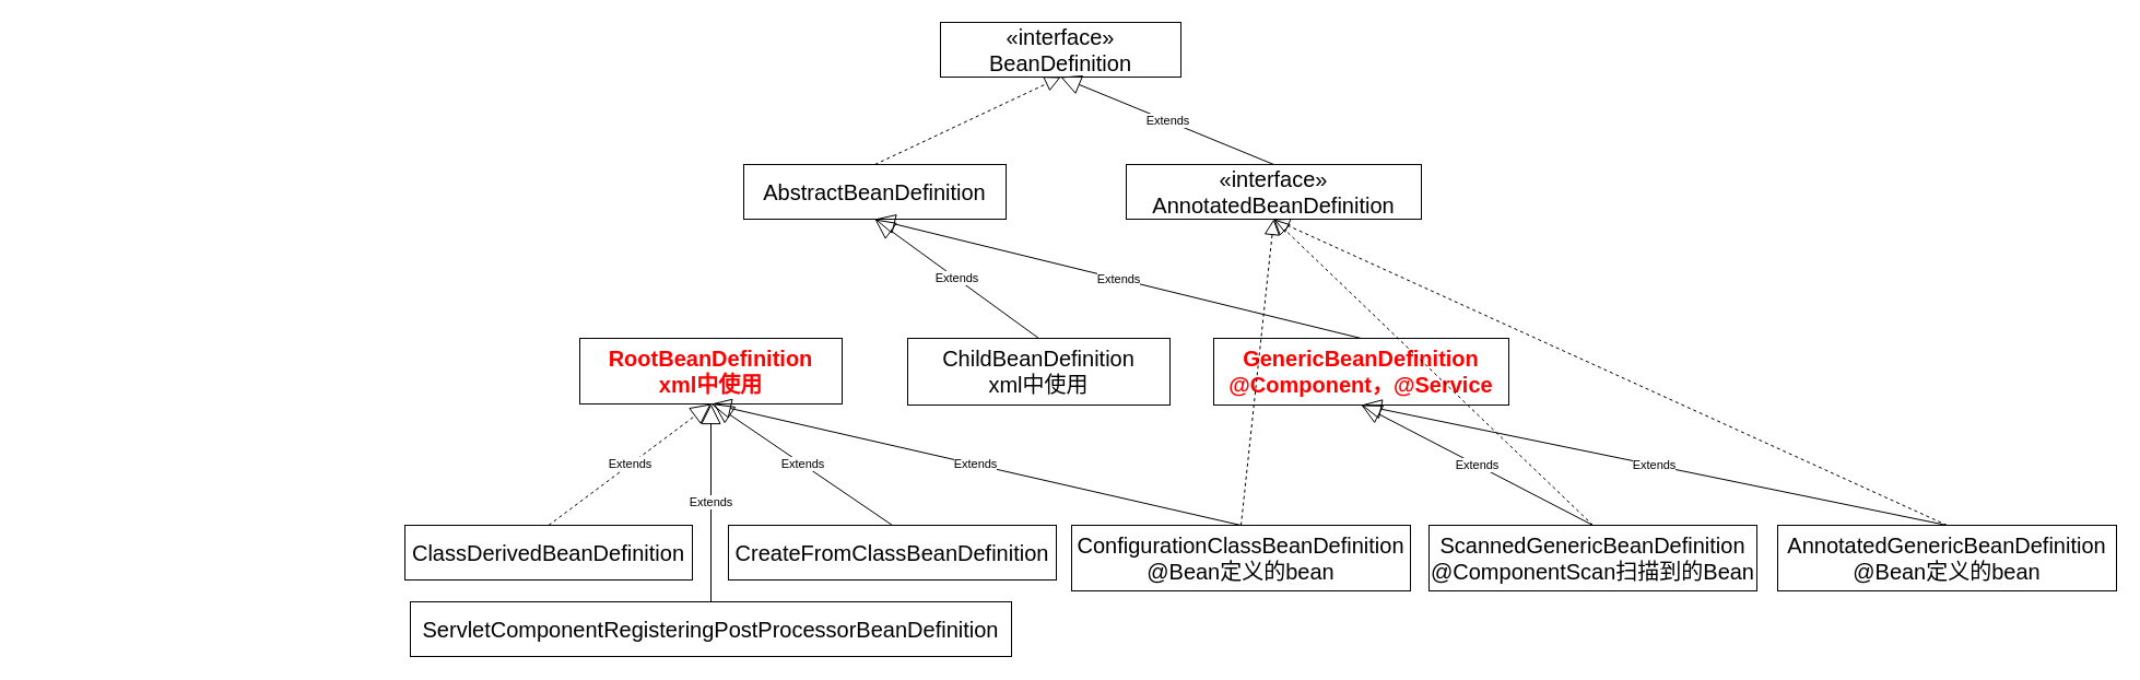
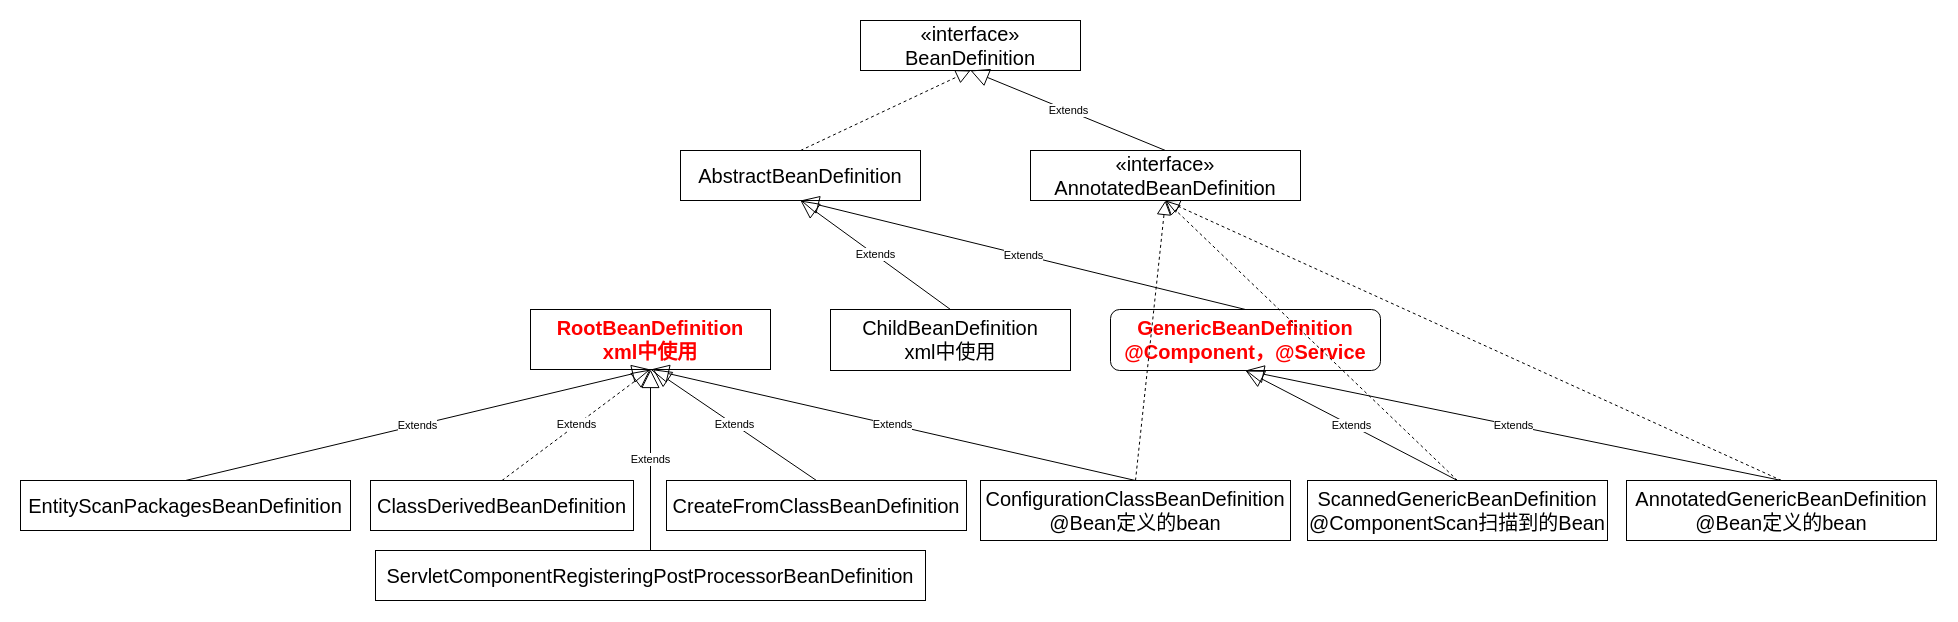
- <mxCell id="12" value="GenericBeanDefinition&lt;div&gt;@Component，@Service&lt;/div&gt;" style="html=1;whiteSpace=wrap;fontSize=20;fontStyle=1;fontColor=#FF0000;verticalAlign=top;" vertex="1" parent="1"><mxGeometry x="1110" y="309" width="270" height="61" as="geometry" /></mxCell>
+ <mxCell id="12" value="GenericBeanDefinition&lt;div&gt;@Component，@Service&lt;/div&gt;" style="html=1;whiteSpace=wrap;fontSize=20;fontStyle=1;fontColor=#FF0000;verticalAlign=top;rounded=1;" vertex="1" parent="1"><mxGeometry x="1110" y="309" width="270" height="61" as="geometry" /></mxCell>
+ <mxCell id="22" value="Extends" style="endArrow=block;endSize=16;endFill=0;html=1;rounded=0;exitX=0.5;exitY=0;exitDx=0;exitDy=0;entryX=0.5;entryY=1;entryDx=0;entryDy=0;" edge="1" parent="1" source="21" target="11"><mxGeometry width="160" relative="1" as="geometry"><mxPoint x="260" y="420" as="sourcePoint" /><mxPoint x="760" y="360" as="targetPoint" /></mxGeometry></mxCell>
+ <mxCell id="21" value="EntityScanPackagesBeanDefinition" style="html=1;whiteSpace=wrap;fontSize=20;" vertex="1" parent="1"><mxGeometry x="20" y="480" width="330" height="50" as="geometry" /></mxCell>
